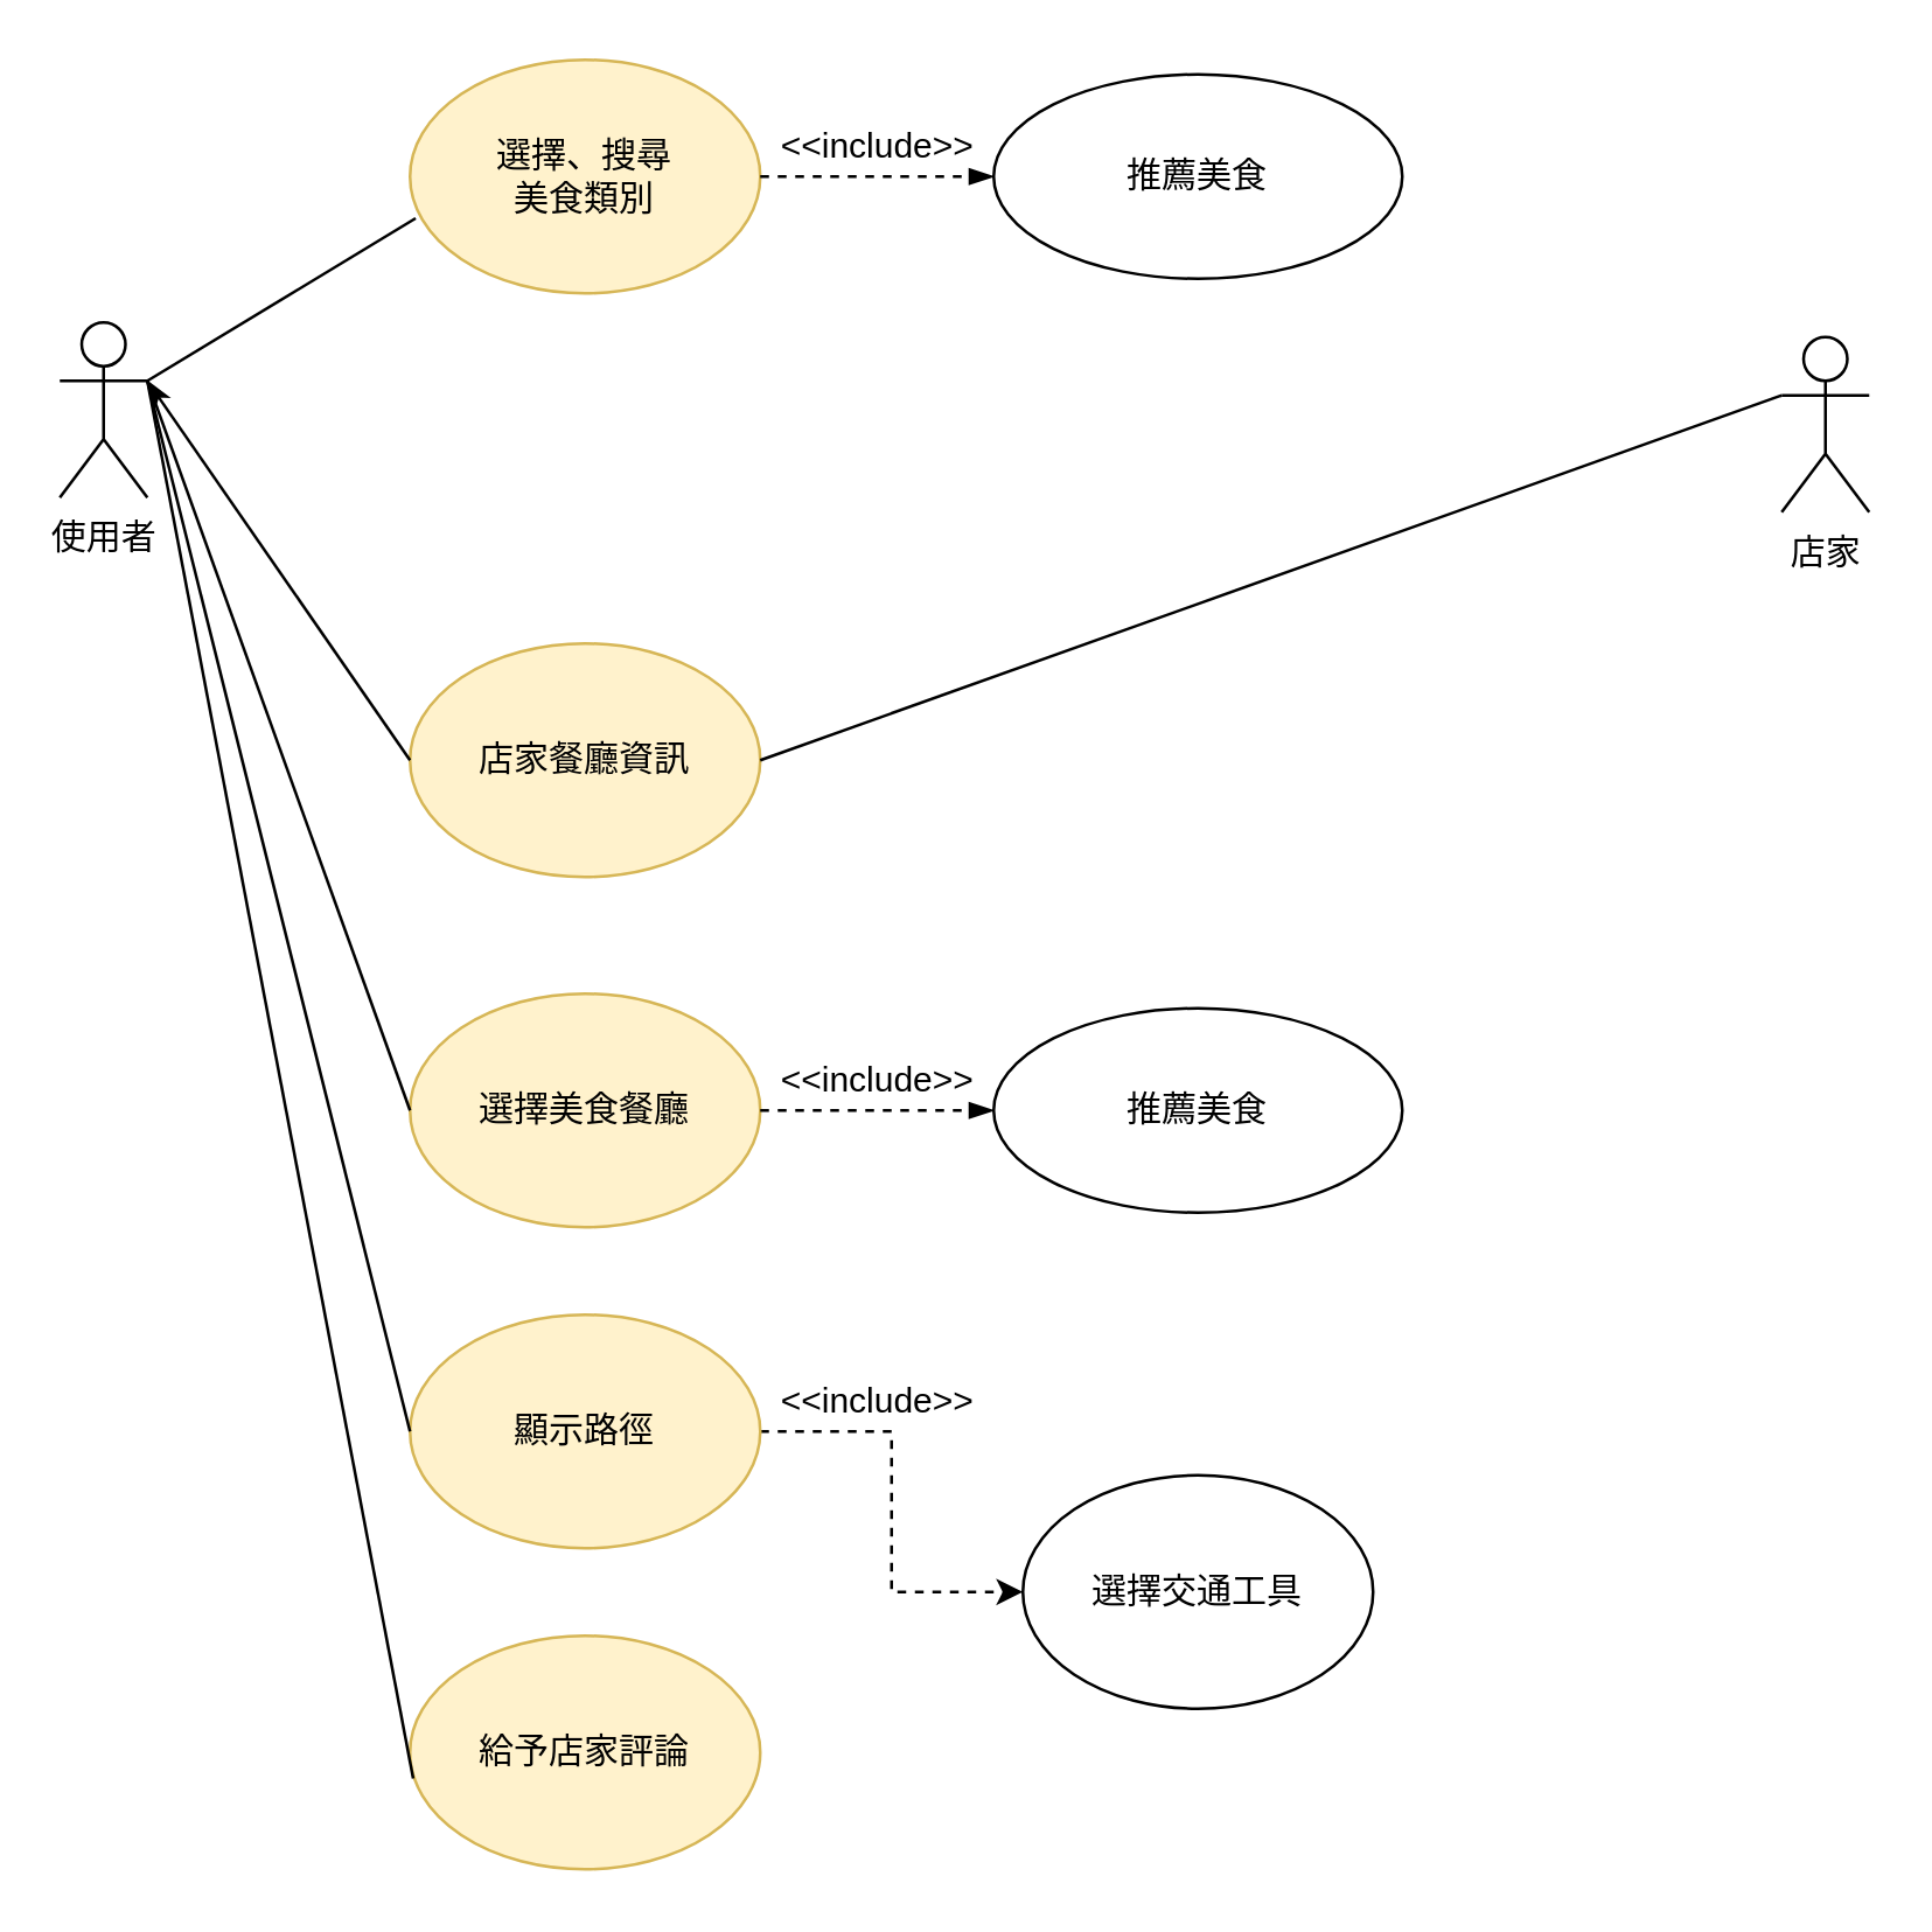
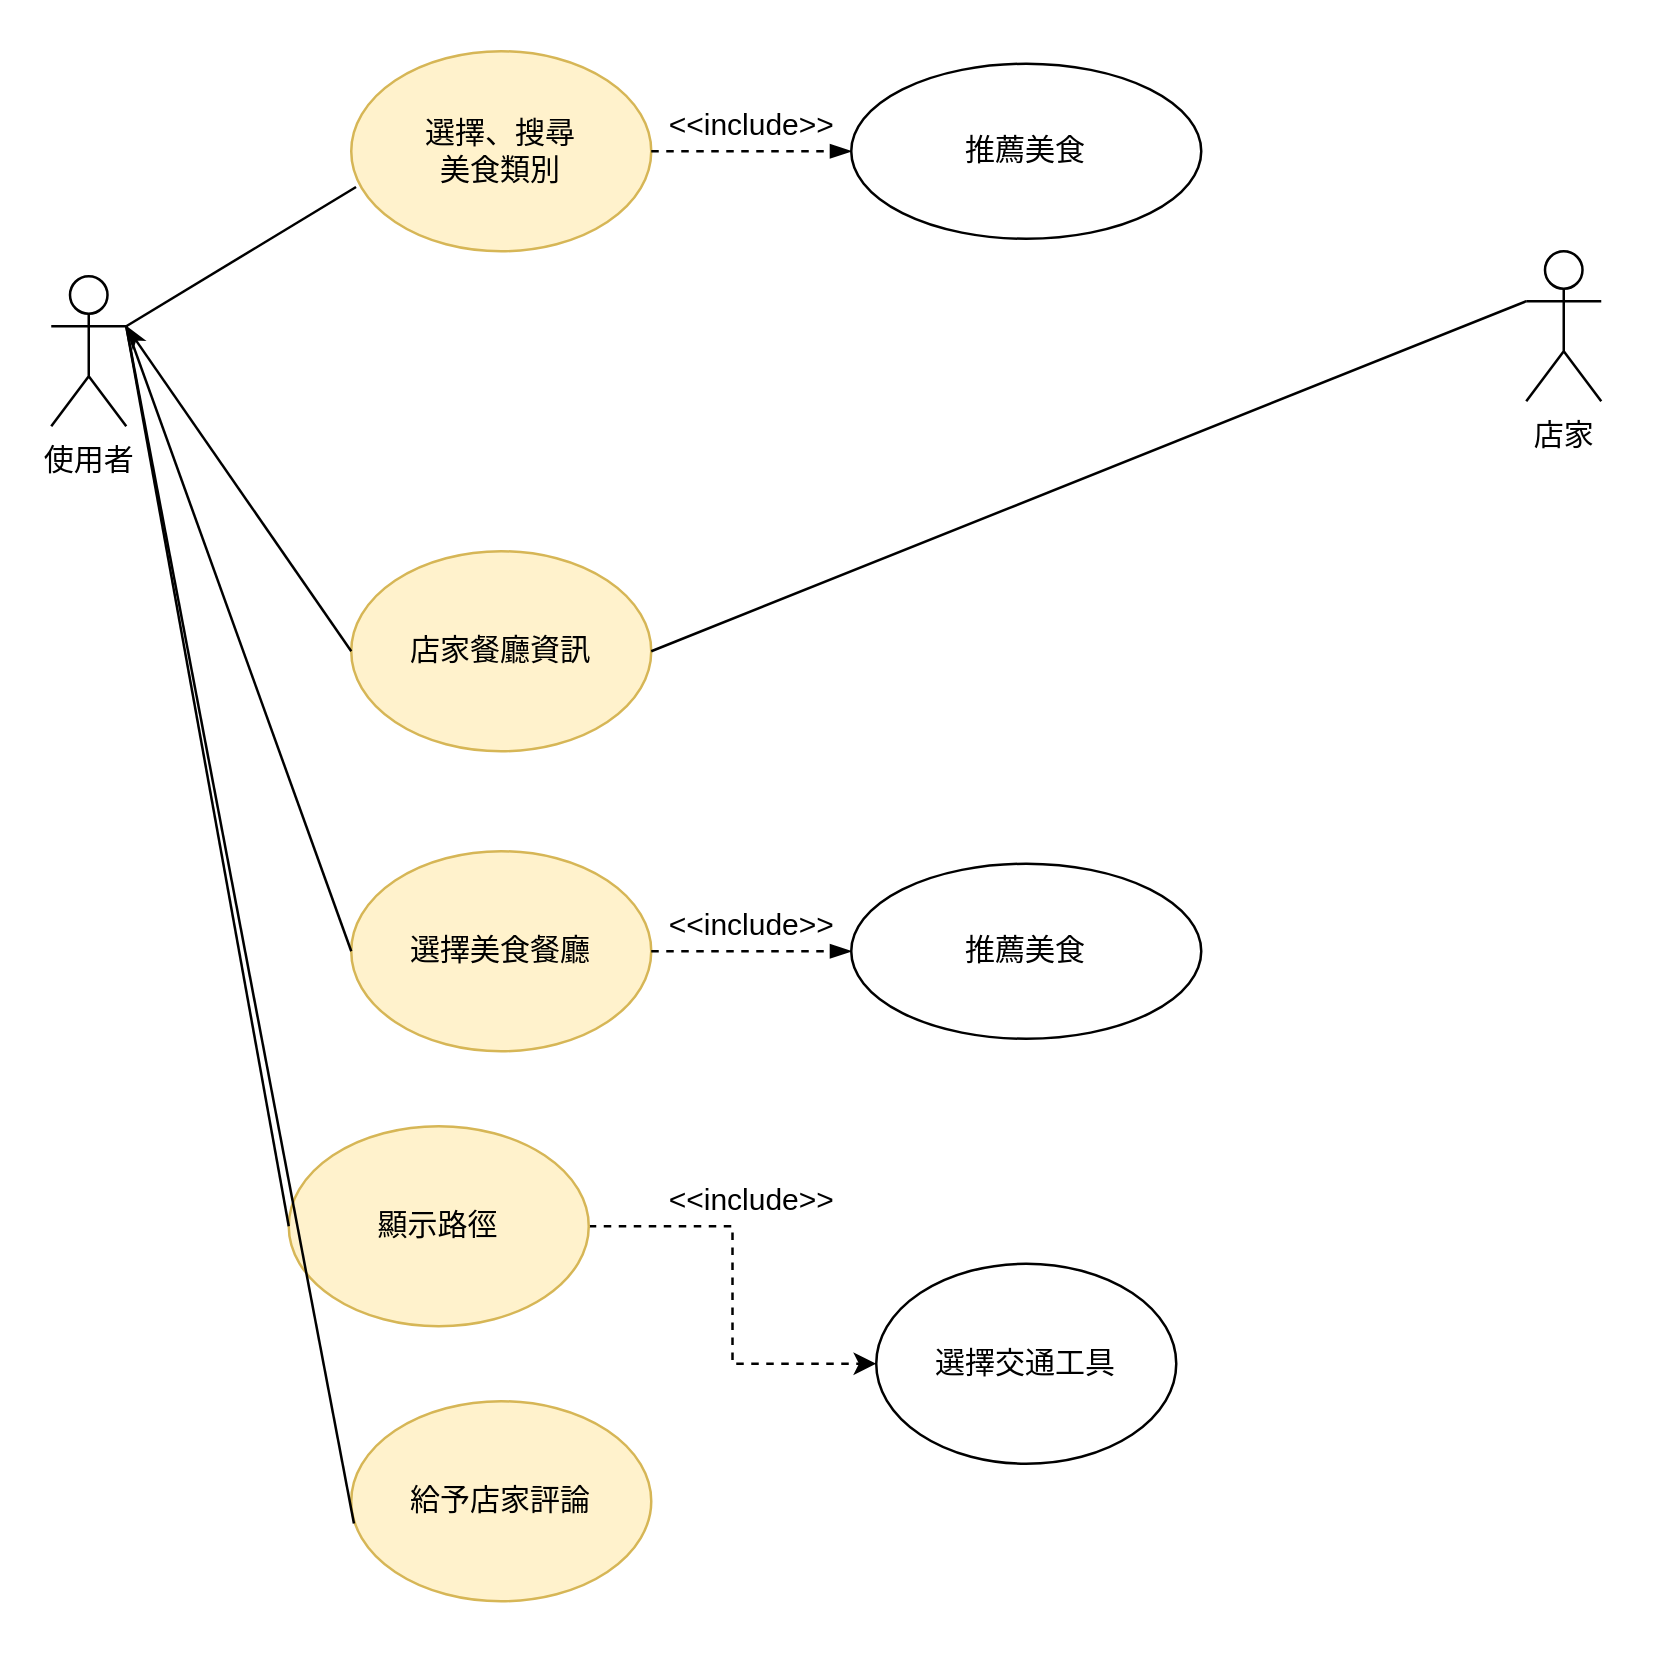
- <mxCell id="9" value="店家" style="shape=umlActor;verticalLabelPosition=bottom;verticalAlign=top;html=1;outlineConnect=0;" parent="1" vertex="1"><mxGeometry x="610" y="115" width="30" height="60" as="geometry" /></mxCell>
+ <mxCell id="9" value="店家" style="shape=umlActor;verticalLabelPosition=bottom;verticalAlign=top;html=1;outlineConnect=0;" parent="1" vertex="1"><mxGeometry x="610" y="100" width="30" height="60" as="geometry" /></mxCell>
- <mxCell id="7" value="顯示路徑" style="ellipse;whiteSpace=wrap;html=1;fillColor=#fff2cc;strokeColor=#d6b656;" parent="1" vertex="1"><mxGeometry x="140" y="450" width="120" height="80" as="geometry" /></mxCell>
+ <mxCell id="7" value="顯示路徑" style="ellipse;whiteSpace=wrap;html=1;fillColor=#fff2cc;strokeColor=#d6b656;" parent="1" vertex="1"><mxGeometry x="115" y="450" width="120" height="80" as="geometry" /></mxCell>
